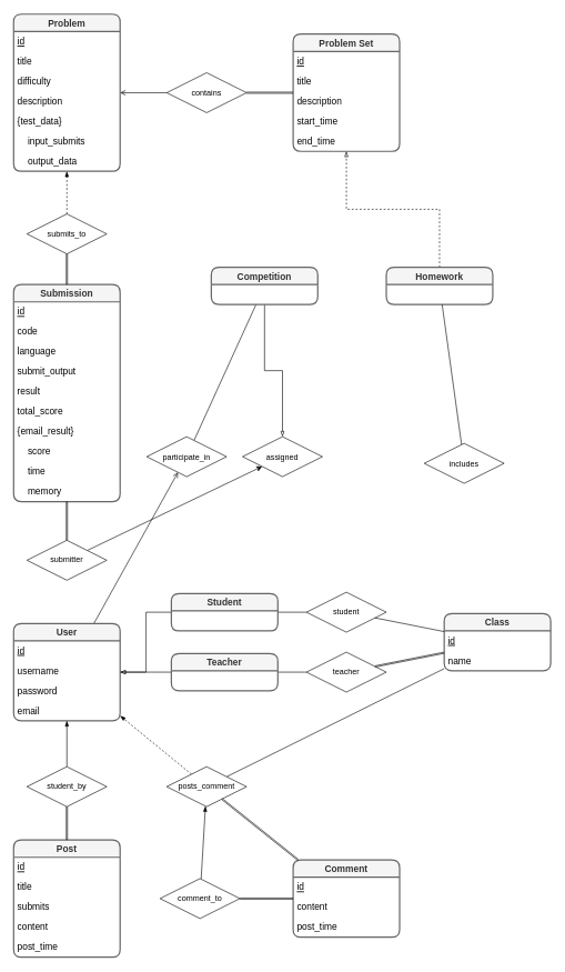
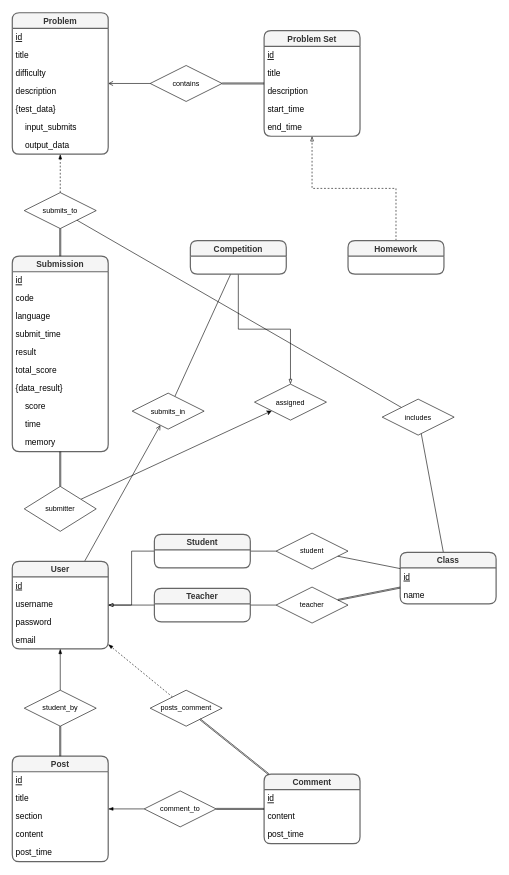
- <mxCell id="31" value="submit_output" style="text;strokeColor=none;fillColor=none;spacingLeft=4;spacingRight=4;overflow=hidden;rotatable=0;points=[[0,0.5],[1,0.5]];portConstraint=eastwest;fontSize=14;" parent="27" vertex="1"><mxGeometry y="116" width="160" height="30" as="geometry" /></mxCell>
+ <mxCell id="31" value="submit_time" style="text;strokeColor=none;fillColor=none;spacingLeft=4;spacingRight=4;overflow=hidden;rotatable=0;points=[[0,0.5],[1,0.5]];portConstraint=eastwest;fontSize=14;" parent="27" vertex="1"><mxGeometry y="116" width="160" height="30" as="geometry" /></mxCell>
- <mxCell id="65" style="edgeStyle=none;html=1;endArrow=none;endFill=0;" parent="1" source="66" target="26" edge="1"><mxGeometry relative="1" as="geometry" /></mxCell>
+ <mxCell id="65" style="edgeStyle=none;html=1;endArrow=none;endFill=0;" parent="1" source="66" target="38" edge="1"><mxGeometry relative="1" as="geometry" /></mxCell>
- <mxCell id="34" value="{email_result}" style="text;strokeColor=none;fillColor=none;spacingLeft=4;spacingRight=4;overflow=hidden;rotatable=0;points=[[0,0.5],[1,0.5]];portConstraint=eastwest;fontSize=14;rounded=1;fontStyle=0" parent="27" vertex="1"><mxGeometry y="206" width="160" height="30" as="geometry" /></mxCell>
+ <mxCell id="34" value="{data_result}" style="text;strokeColor=none;fillColor=none;spacingLeft=4;spacingRight=4;overflow=hidden;rotatable=0;points=[[0,0.5],[1,0.5]];portConstraint=eastwest;fontSize=14;rounded=1;fontStyle=0" parent="27" vertex="1"><mxGeometry y="206" width="160" height="30" as="geometry" /></mxCell>
- <mxCell id="88" value="participate_in" style="shape=rhombus;perimeter=rhombusPerimeter;whiteSpace=wrap;html=1;align=center;" parent="1" vertex="1"><mxGeometry x="220" y="654.5" width="120" height="60" as="geometry" /></mxCell>
+ <mxCell id="88" value="submits_in" style="shape=rhombus;perimeter=rhombusPerimeter;whiteSpace=wrap;html=1;align=center;" parent="1" vertex="1"><mxGeometry x="220" y="654.5" width="120" height="60" as="geometry" /></mxCell>
- <mxCell id="89" value="assigned" style="shape=rhombus;perimeter=rhombusPerimeter;whiteSpace=wrap;html=1;align=center;" parent="1" vertex="1"><mxGeometry x="364" y="654.5" width="120" height="60" as="geometry" /></mxCell>
+ <mxCell id="89" value="assigned" style="shape=rhombus;perimeter=rhombusPerimeter;whiteSpace=wrap;html=1;align=center;" parent="1" vertex="1"><mxGeometry x="424" y="639.5" width="120" height="60" as="geometry" /></mxCell>
- <mxCell id="80" value="submitter" style="shape=rhombus;perimeter=rhombusPerimeter;whiteSpace=wrap;html=1;align=center;" parent="1" vertex="1"><mxGeometry x="40" y="810" width="120" height="60" as="geometry" /></mxCell>
+ <mxCell id="80" value="submitter" style="shape=rhombus;perimeter=rhombusPerimeter;whiteSpace=wrap;html=1;align=center;" parent="1" vertex="1"><mxGeometry x="40" y="810" width="120" height="75" as="geometry" /></mxCell>
- <mxCell id="42" style="edgeStyle=none;html=1;endArrow=none;endFill=0;" parent="1" source="43" target="74" edge="1"><mxGeometry relative="1" as="geometry" /></mxCell>
+ <mxCell id="42" style="edgeStyle=none;html=1;endArrow=none;endFill=0;" parent="1" source="43" target="66" edge="1"><mxGeometry relative="1" as="geometry" /></mxCell>
- <mxCell id="67" style="edgeStyle=none;html=1;endArrow=blockThin;endFill=1;" parent="1" source="68" target="74" edge="1"><mxGeometry relative="1" as="geometry" /></mxCell>
+ <mxCell id="67" style="edgeStyle=none;html=1;endArrow=blockThin;endFill=1;" parent="1" source="68" target="46" edge="1"><mxGeometry relative="1" as="geometry" /></mxCell>
- <mxCell id="49" value="submits" style="text;strokeColor=none;fillColor=none;spacingLeft=4;spacingRight=4;overflow=hidden;rotatable=0;points=[[0,0.5],[1,0.5]];portConstraint=eastwest;fontSize=14;rounded=1;fontStyle=0" parent="46" vertex="1"><mxGeometry y="86" width="160" height="30" as="geometry" /></mxCell>
+ <mxCell id="49" value="section" style="text;strokeColor=none;fillColor=none;spacingLeft=4;spacingRight=4;overflow=hidden;rotatable=0;points=[[0,0.5],[1,0.5]];portConstraint=eastwest;fontSize=14;rounded=1;fontStyle=0" parent="46" vertex="1"><mxGeometry y="86" width="160" height="30" as="geometry" /></mxCell>
